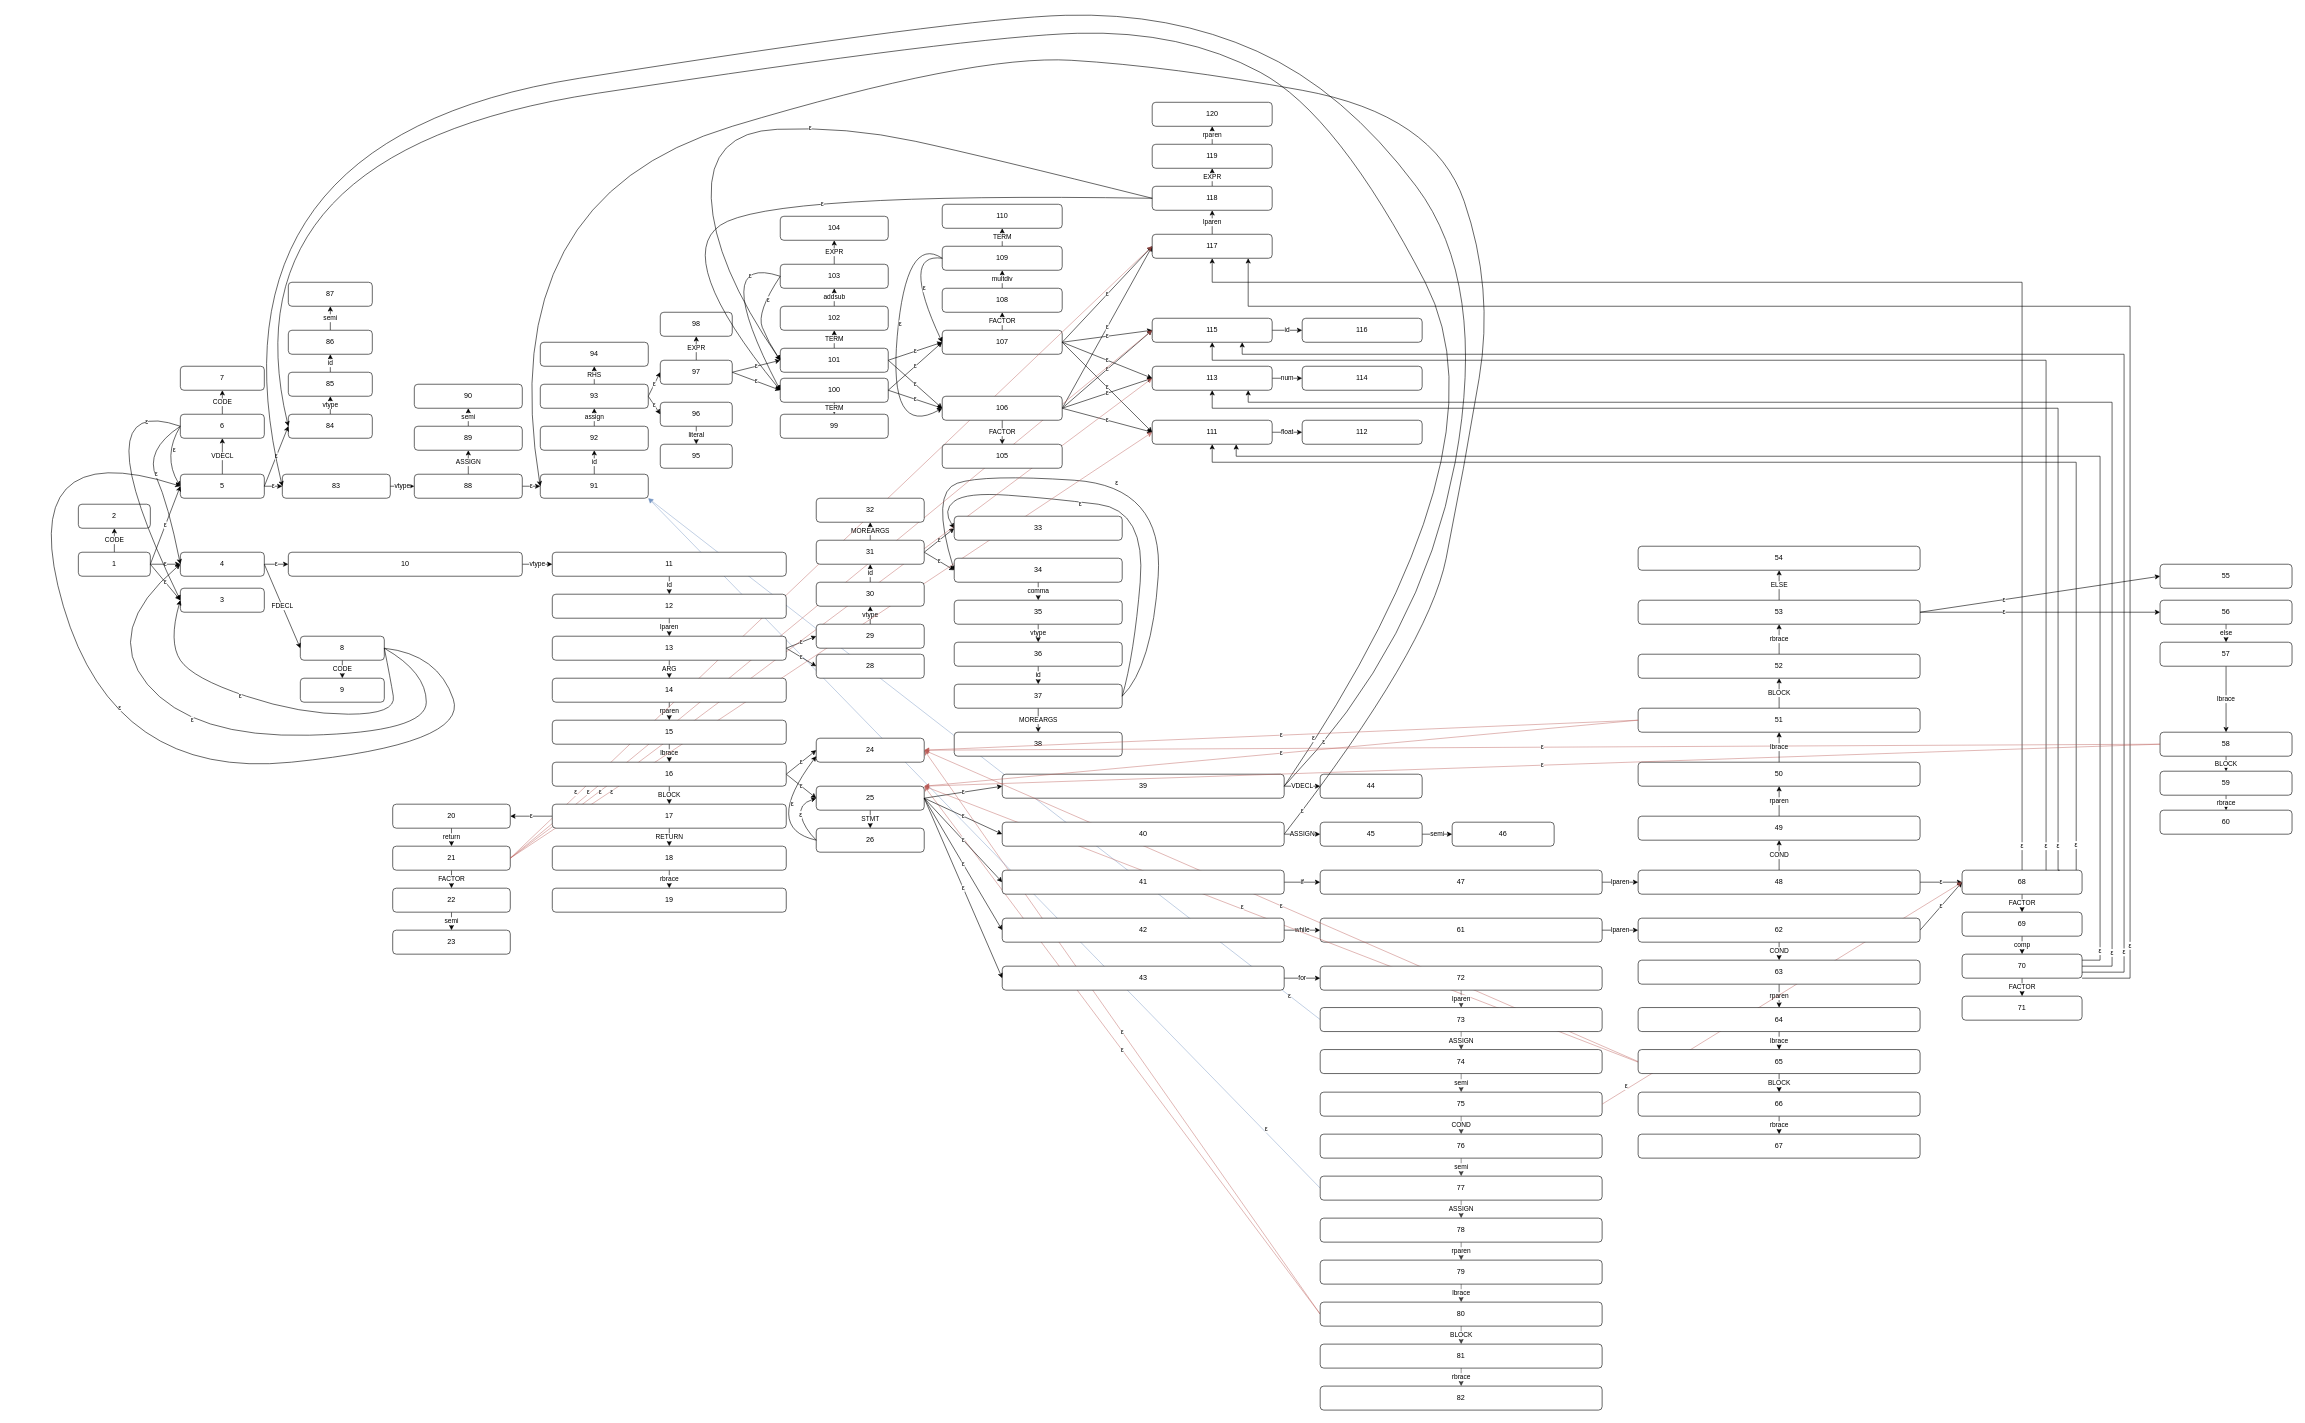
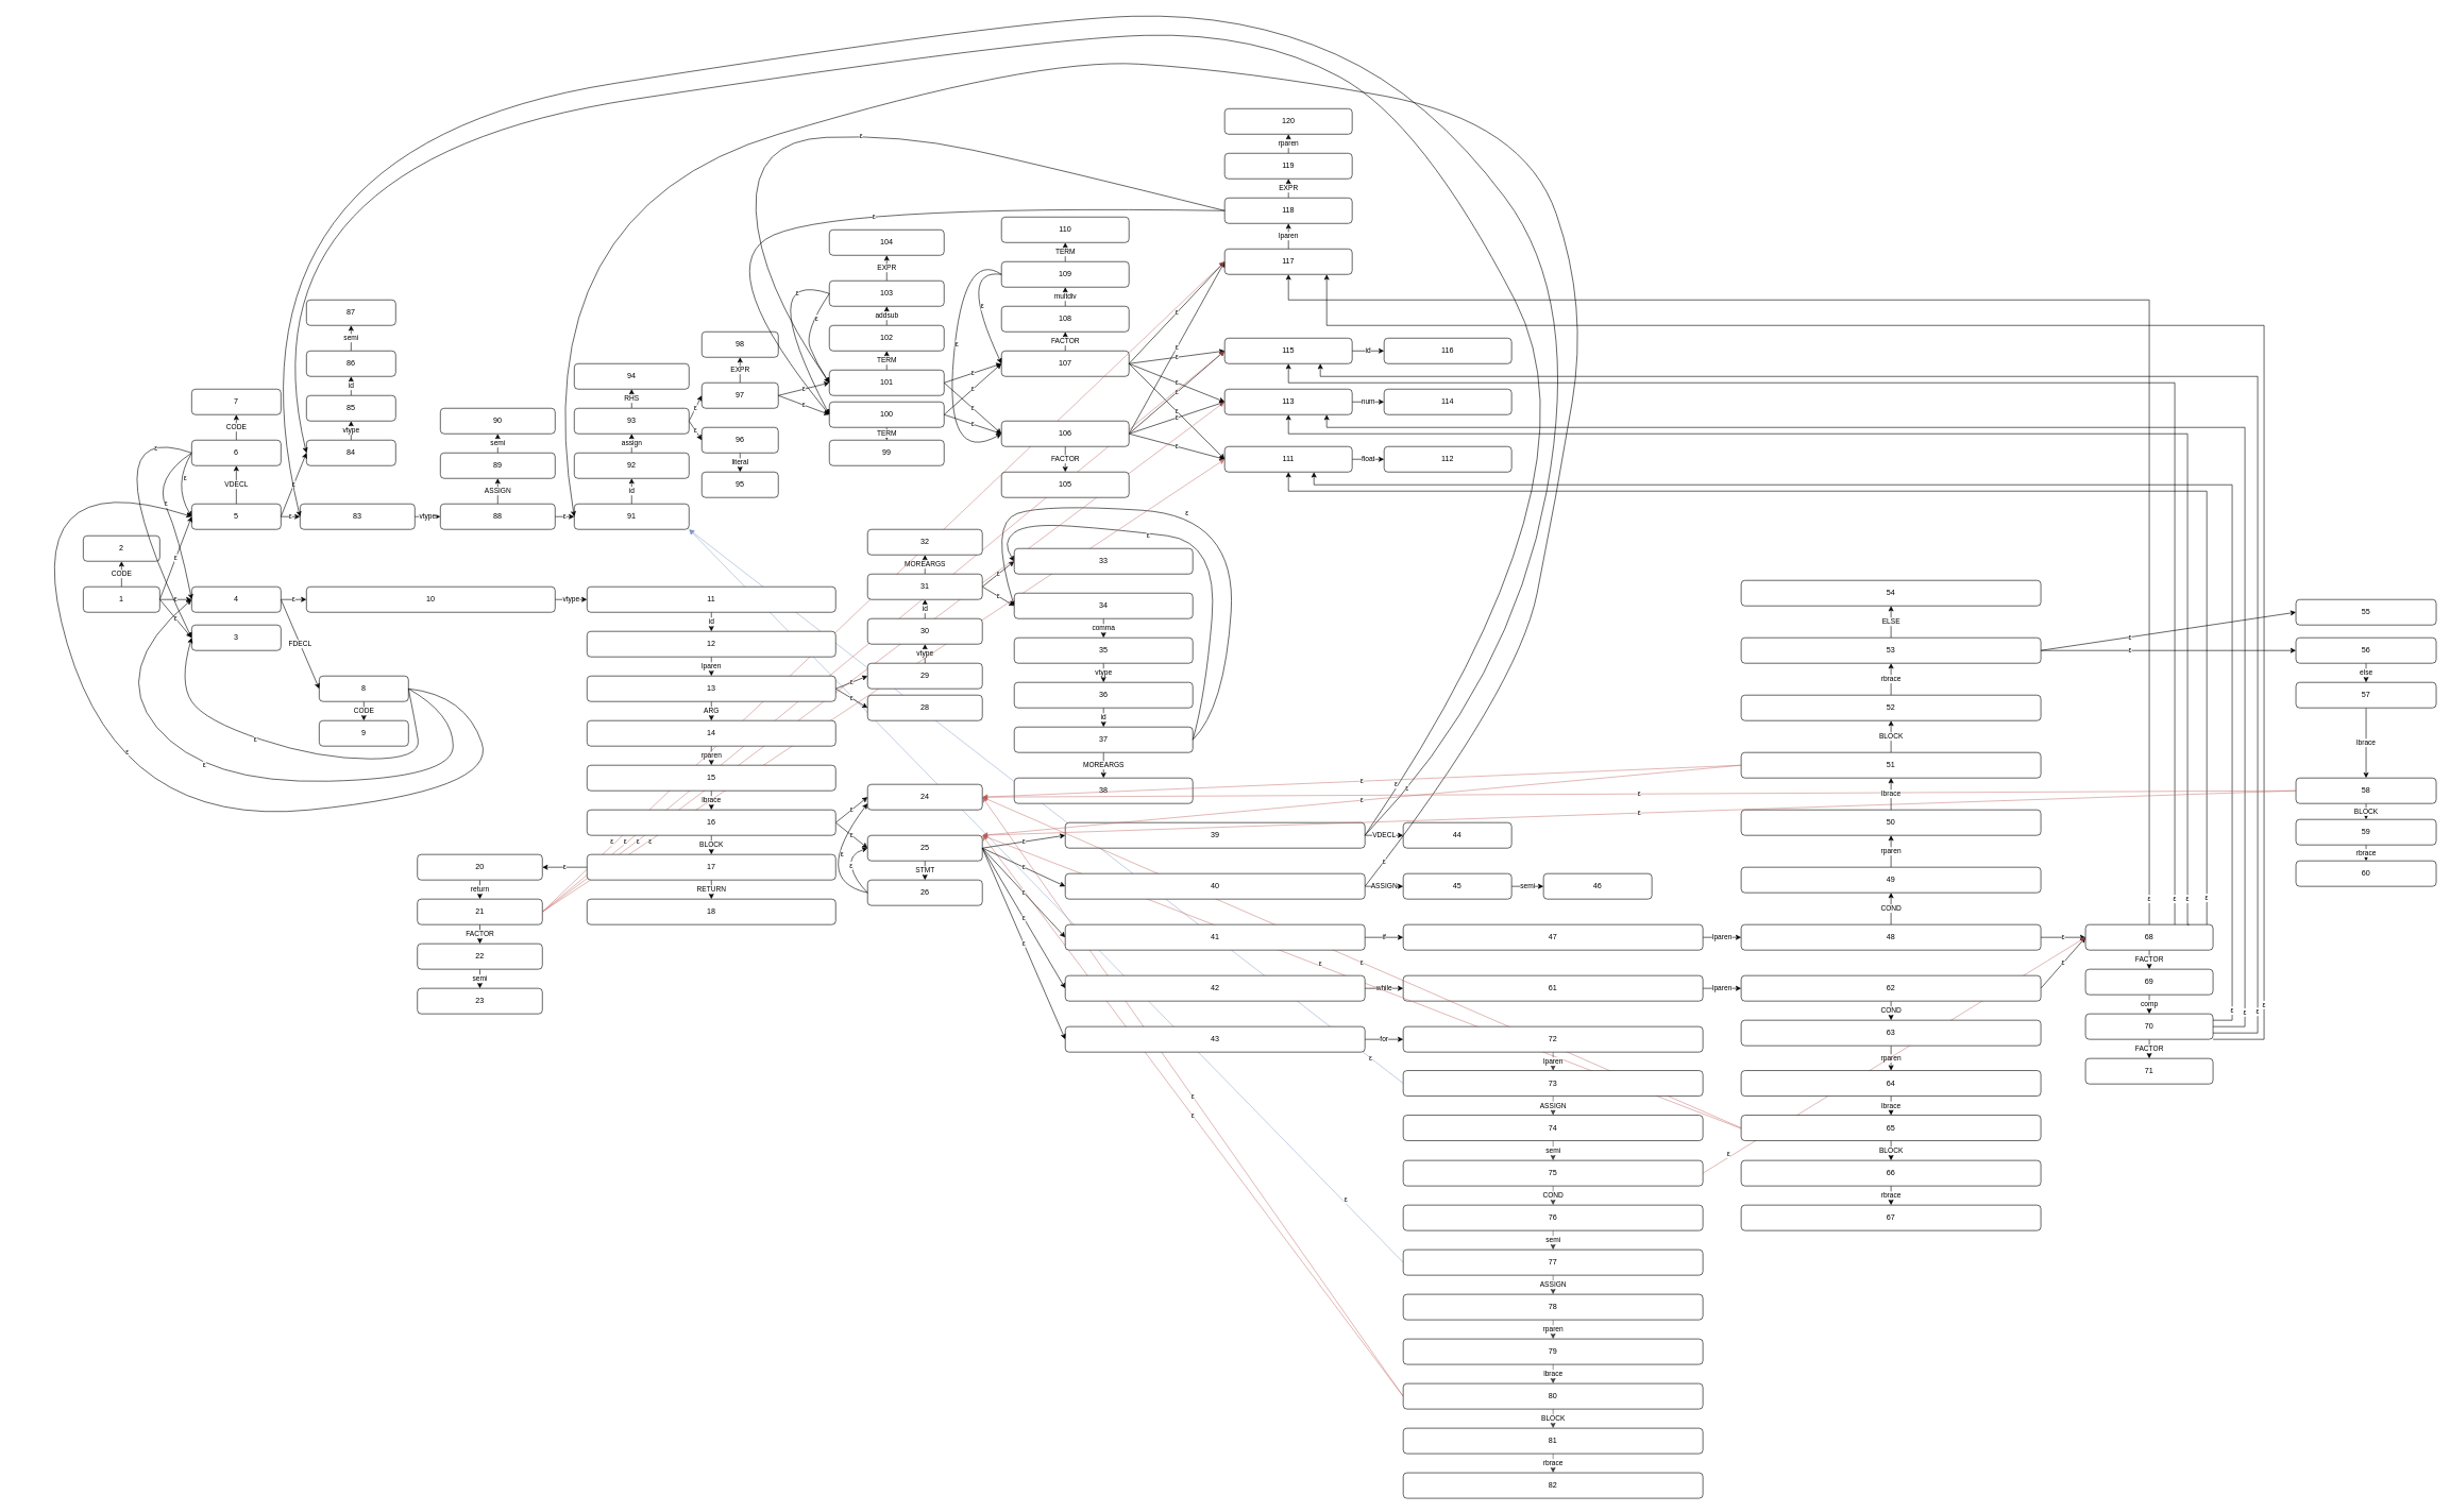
- <mxCell id="128" value="rbrace" style="edgeStyle=orthogonalEdgeStyle;rounded=0;orthogonalLoop=1;jettySize=auto;html=1;exitX=0.5;exitY=1;exitDx=0;exitDy=0;entryX=0.5;entryY=0;entryDx=0;entryDy=0;" parent="1" source="129" target="130" edge="1"><mxGeometry relative="1" as="geometry" /></mxCell>
- <mxCell id="130" value="19" style="rounded=1;whiteSpace=wrap;html=1;fontSize=12;glass=0;strokeWidth=1;shadow=0;" parent="1" vertex="1"><mxGeometry x="920" y="1480" width="390" height="40" as="geometry" /></mxCell>
